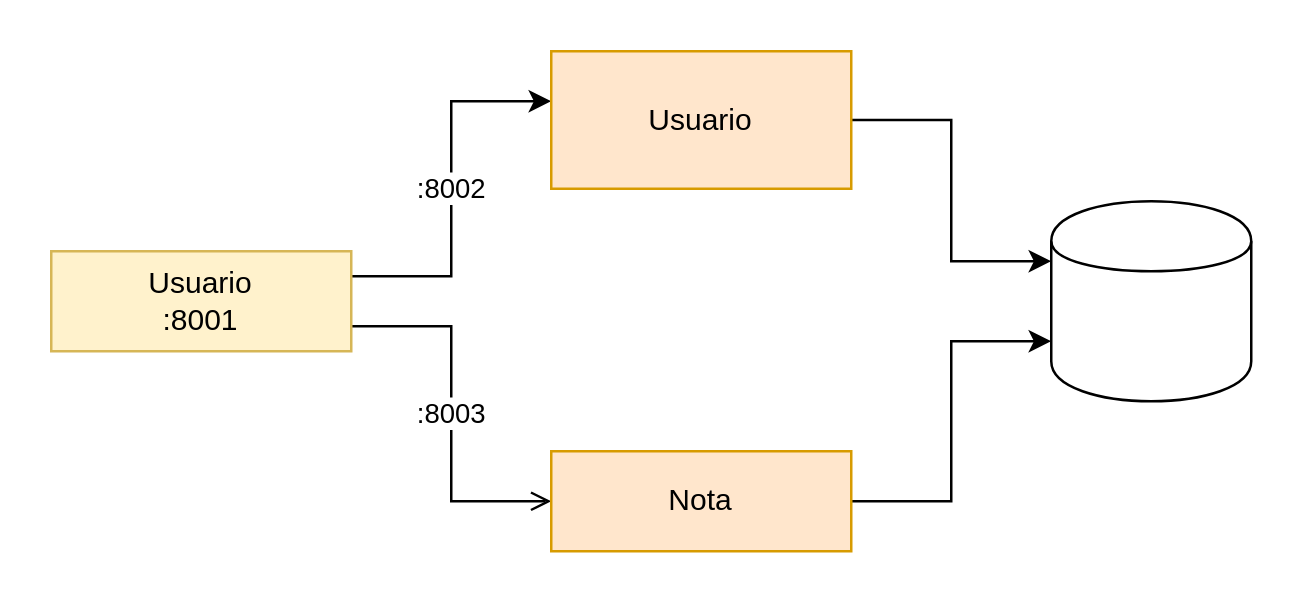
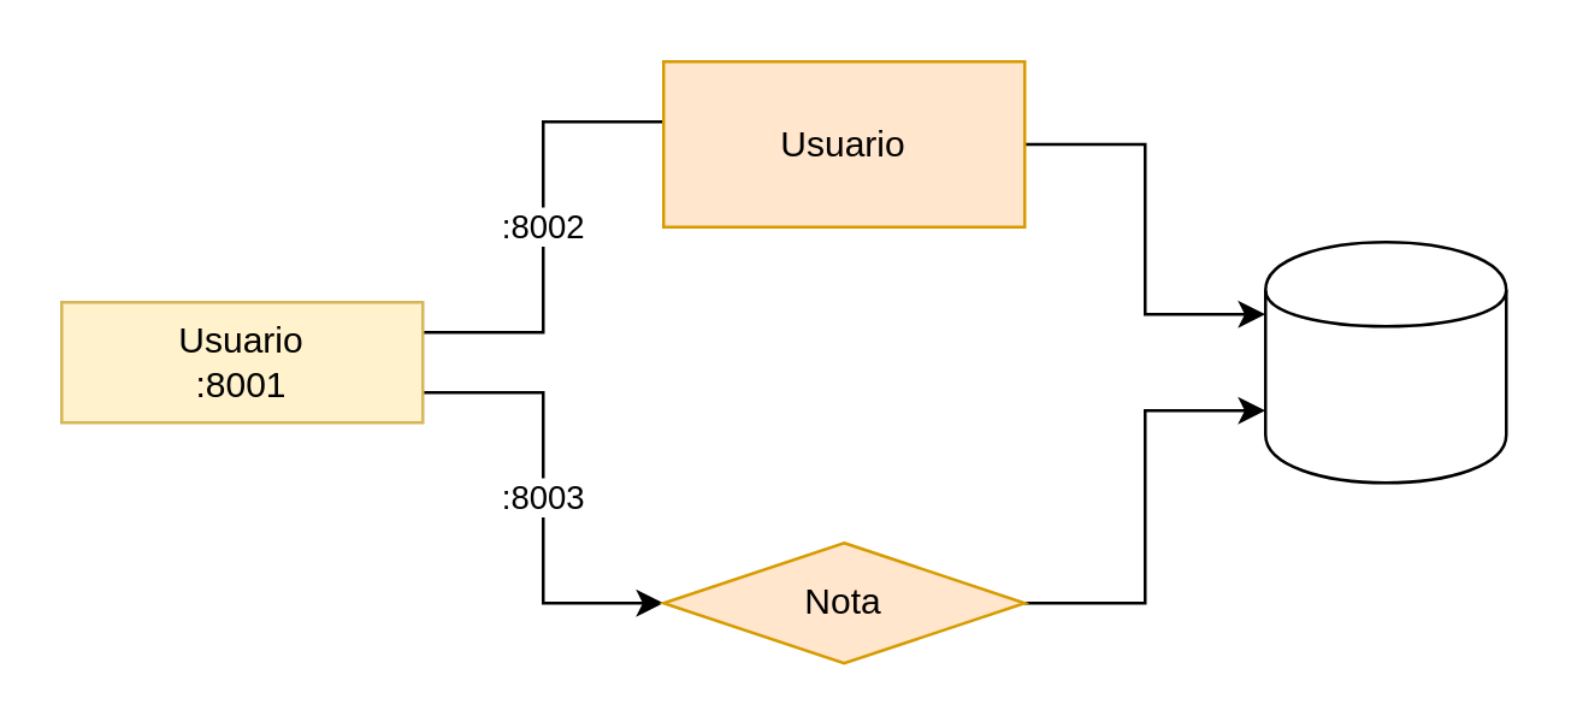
- <mxCell id="2" value=":8002" style="edgeStyle=orthogonalEdgeStyle;rounded=0;orthogonalLoop=1;jettySize=auto;html=1;exitX=1;exitY=0.25;exitDx=0;exitDy=0;" edge="1" parent="1" source="4" target="6"><mxGeometry relative="1" as="geometry"><Array as="points"><mxPoint x="180" y="110" /><mxPoint x="180" y="40" /></Array></mxGeometry></mxCell>
+ <mxCell id="2" value=":8002" style="edgeStyle=orthogonalEdgeStyle;rounded=0;orthogonalLoop=1;jettySize=auto;html=1;exitX=1;exitY=0.25;exitDx=0;exitDy=0;endArrow=none;" edge="1" parent="1" source="4" target="6"><mxGeometry relative="1" as="geometry"><Array as="points"><mxPoint x="180" y="110" /><mxPoint x="180" y="40" /></Array></mxGeometry></mxCell>
- <mxCell id="3" value=":8003" style="edgeStyle=orthogonalEdgeStyle;rounded=0;orthogonalLoop=1;jettySize=auto;html=1;exitX=1;exitY=0.75;exitDx=0;exitDy=0;entryX=0;entryY=0.5;entryDx=0;entryDy=0;endArrow=open;" edge="1" parent="1" source="4" target="8"><mxGeometry relative="1" as="geometry" /></mxCell>
+ <mxCell id="3" value=":8003" style="edgeStyle=orthogonalEdgeStyle;rounded=0;orthogonalLoop=1;jettySize=auto;html=1;exitX=1;exitY=0.75;exitDx=0;exitDy=0;entryX=0;entryY=0.5;entryDx=0;entryDy=0;" edge="1" parent="1" source="4" target="8"><mxGeometry relative="1" as="geometry" /></mxCell>
- <mxCell id="8" value="Nota" style="rounded=0;whiteSpace=wrap;html=1;fillColor=#ffe6cc;strokeColor=#d79b00;" vertex="1" parent="1"><mxGeometry x="220" y="180" width="120" height="40" as="geometry" /></mxCell>
+ <mxCell id="8" value="Nota" style="rhombus;whiteSpace=wrap;html=1;fillColor=#ffe6cc;strokeColor=#d79b00;" vertex="1" parent="1"><mxGeometry x="220" y="180" width="120" height="40" as="geometry" /></mxCell>
